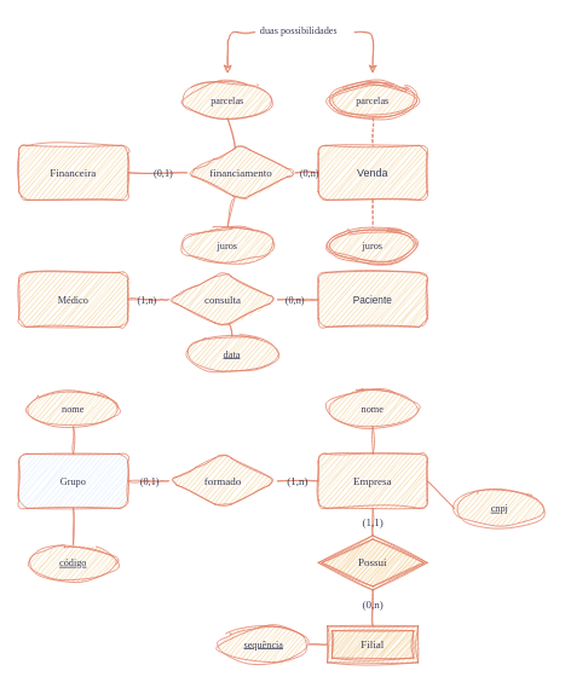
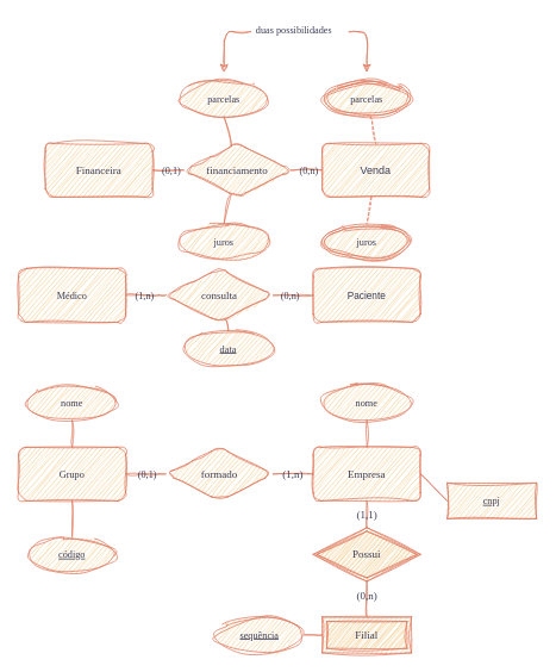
- <mxCell id="2" value="Financeira" style="rounded=1;whiteSpace=wrap;html=1;labelBackgroundColor=none;fillColor=#F2CC8F;strokeColor=#E07A5F;fontColor=#393C56;fontFamily=Comic Sans MS;sketch=1;curveFitting=1;jiggle=2;" vertex="1" parent="1"><mxGeometry x="20" y="160" width="120" height="60" as="geometry" /></mxCell>
+ <mxCell id="2" value="Financeira" style="rounded=1;whiteSpace=wrap;html=1;labelBackgroundColor=none;fillColor=#F2CC8F;strokeColor=#E07A5F;fontColor=#393C56;fontFamily=Comic Sans MS;sketch=1;curveFitting=1;jiggle=2;" vertex="1" parent="1"><mxGeometry x="50" y="160" width="120" height="60" as="geometry" /></mxCell>
- <mxCell id="4" value="Venda" style="rounded=1;whiteSpace=wrap;html=1;labelBackgroundColor=none;fillColor=#F2CC8F;strokeColor=#E07A5F;fontColor=#393C56;sketch=1;curveFitting=1;jiggle=2;" vertex="1" parent="1"><mxGeometry x="350" y="160" width="120" height="60" as="geometry" /></mxCell>
+ <mxCell id="4" value="Venda" style="rounded=1;whiteSpace=wrap;html=1;labelBackgroundColor=none;fillColor=#F2CC8F;strokeColor=#E07A5F;fontColor=#393C56;sketch=1;curveFitting=1;jiggle=2;" vertex="1" parent="1"><mxGeometry x="360" y="160" width="120" height="60" as="geometry" /></mxCell>
- <mxCell id="32" value="Grupo" style="rounded=1;whiteSpace=wrap;html=1;fontFamily=Comic Sans MS;fontSize=11;fontColor=#393C56;labelBackgroundColor=none;fillColor=#dae8fc;strokeColor=#E07A5F;sketch=1;curveFitting=1;jiggle=2;" vertex="1" parent="1"><mxGeometry x="20" y="500" width="120" height="60" as="geometry" /></mxCell>
+ <mxCell id="32" value="Grupo" style="rounded=1;whiteSpace=wrap;html=1;fontFamily=Comic Sans MS;fontSize=11;fontColor=#393C56;labelBackgroundColor=none;fillColor=#F2CC8F;strokeColor=#E07A5F;sketch=1;curveFitting=1;jiggle=2;" vertex="1" parent="1"><mxGeometry x="20" y="500" width="120" height="60" as="geometry" /></mxCell>
- <mxCell id="51" value="cnpj" style="ellipse;whiteSpace=wrap;html=1;align=center;fontFamily=Comic Sans MS;fontSize=11;fontColor=#393C56;labelBackgroundColor=none;fillColor=#F2CC8F;strokeColor=#E07A5F;rounded=1;sketch=1;curveFitting=1;jiggle=2;fontStyle=4" vertex="1" parent="1"><mxGeometry x="500" y="540" width="100" height="40" as="geometry" /></mxCell>
+ <mxCell id="51" value="cnpj" style="whiteSpace=wrap;html=1;align=center;fontFamily=Comic Sans MS;fontSize=11;fontColor=#393C56;labelBackgroundColor=none;fillColor=#F2CC8F;strokeColor=#E07A5F;sketch=1;curveFitting=1;jiggle=2;fontStyle=4;rounded=0;" vertex="1" parent="1"><mxGeometry x="500" y="540" width="100" height="40" as="geometry" /></mxCell>
